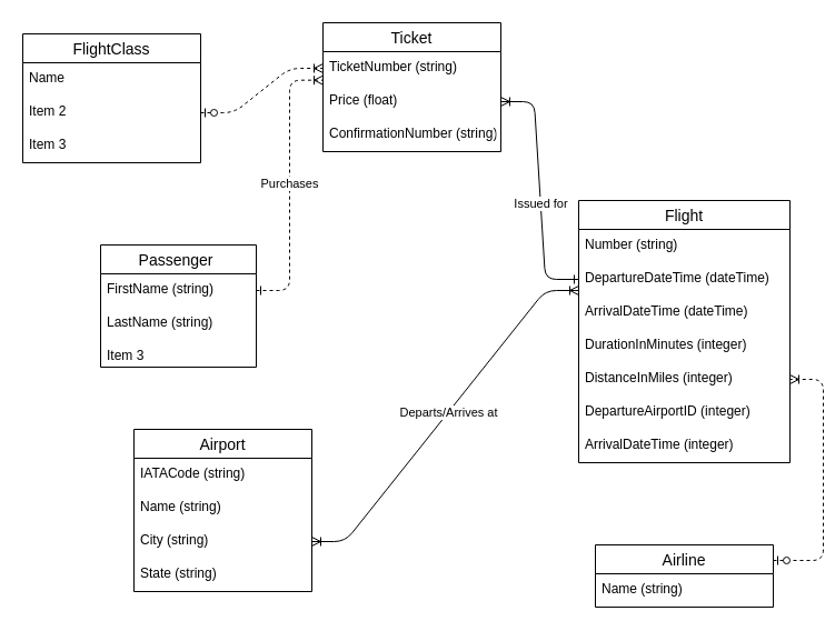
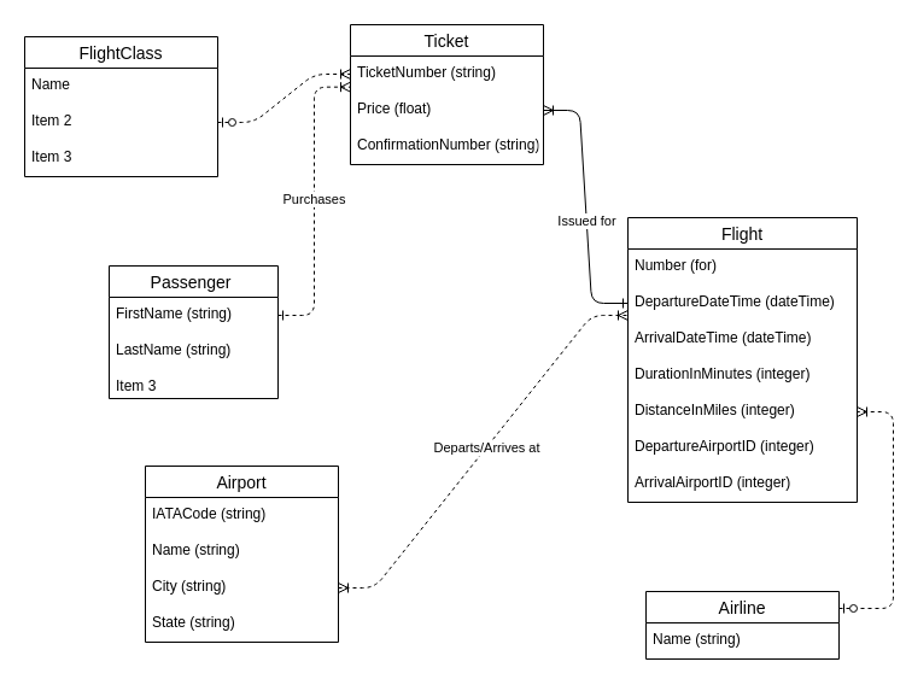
- <mxCell id="7" value="Number (string)" style="text;strokeColor=none;fillColor=none;spacingLeft=4;spacingRight=4;overflow=hidden;rotatable=0;points=[[0,0.5],[1,0.5]];portConstraint=eastwest;fontSize=12;" vertex="1" parent="6"><mxGeometry y="26" width="190" height="30" as="geometry" /></mxCell>
+ <mxCell id="7" value="Number (for)" style="text;strokeColor=none;fillColor=none;spacingLeft=4;spacingRight=4;overflow=hidden;rotatable=0;points=[[0,0.5],[1,0.5]];portConstraint=eastwest;fontSize=12;" vertex="1" parent="6"><mxGeometry y="26" width="190" height="30" as="geometry" /></mxCell>
- <mxCell id="13" value="ArrivalDateTime (integer)" style="text;strokeColor=none;fillColor=none;spacingLeft=4;spacingRight=4;overflow=hidden;rotatable=0;points=[[0,0.5],[1,0.5]];portConstraint=eastwest;fontSize=12;" vertex="1" parent="6"><mxGeometry y="206" width="190" height="30" as="geometry" /></mxCell>
+ <mxCell id="13" value="ArrivalAirportID (integer)" style="text;strokeColor=none;fillColor=none;spacingLeft=4;spacingRight=4;overflow=hidden;rotatable=0;points=[[0,0.5],[1,0.5]];portConstraint=eastwest;fontSize=12;" vertex="1" parent="6"><mxGeometry y="206" width="190" height="30" as="geometry" /></mxCell>
- <mxCell id="23" value="" style="edgeStyle=entityRelationEdgeStyle;fontSize=12;html=1;endArrow=ERoneToMany;startArrow=ERoneToMany;entryX=0;entryY=0.833;entryDx=0;entryDy=0;entryPerimeter=0;exitX=1;exitY=0.5;exitDx=0;exitDy=0;" edge="1" parent="1" source="21" target="8"><mxGeometry width="100" height="100" relative="1" as="geometry"><mxPoint x="320" y="360" as="sourcePoint" /><mxPoint x="420" y="260" as="targetPoint" /></mxGeometry></mxCell>
+ <mxCell id="23" value="" style="edgeStyle=entityRelationEdgeStyle;fontSize=12;html=1;endArrow=ERoneToMany;startArrow=ERoneToMany;entryX=0;entryY=0.833;entryDx=0;entryDy=0;entryPerimeter=0;exitX=1;exitY=0.5;exitDx=0;exitDy=0;dashed=1;" edge="1" parent="1" source="21" target="8"><mxGeometry width="100" height="100" relative="1" as="geometry"><mxPoint x="320" y="360" as="sourcePoint" /><mxPoint x="420" y="260" as="targetPoint" /></mxGeometry></mxCell>
